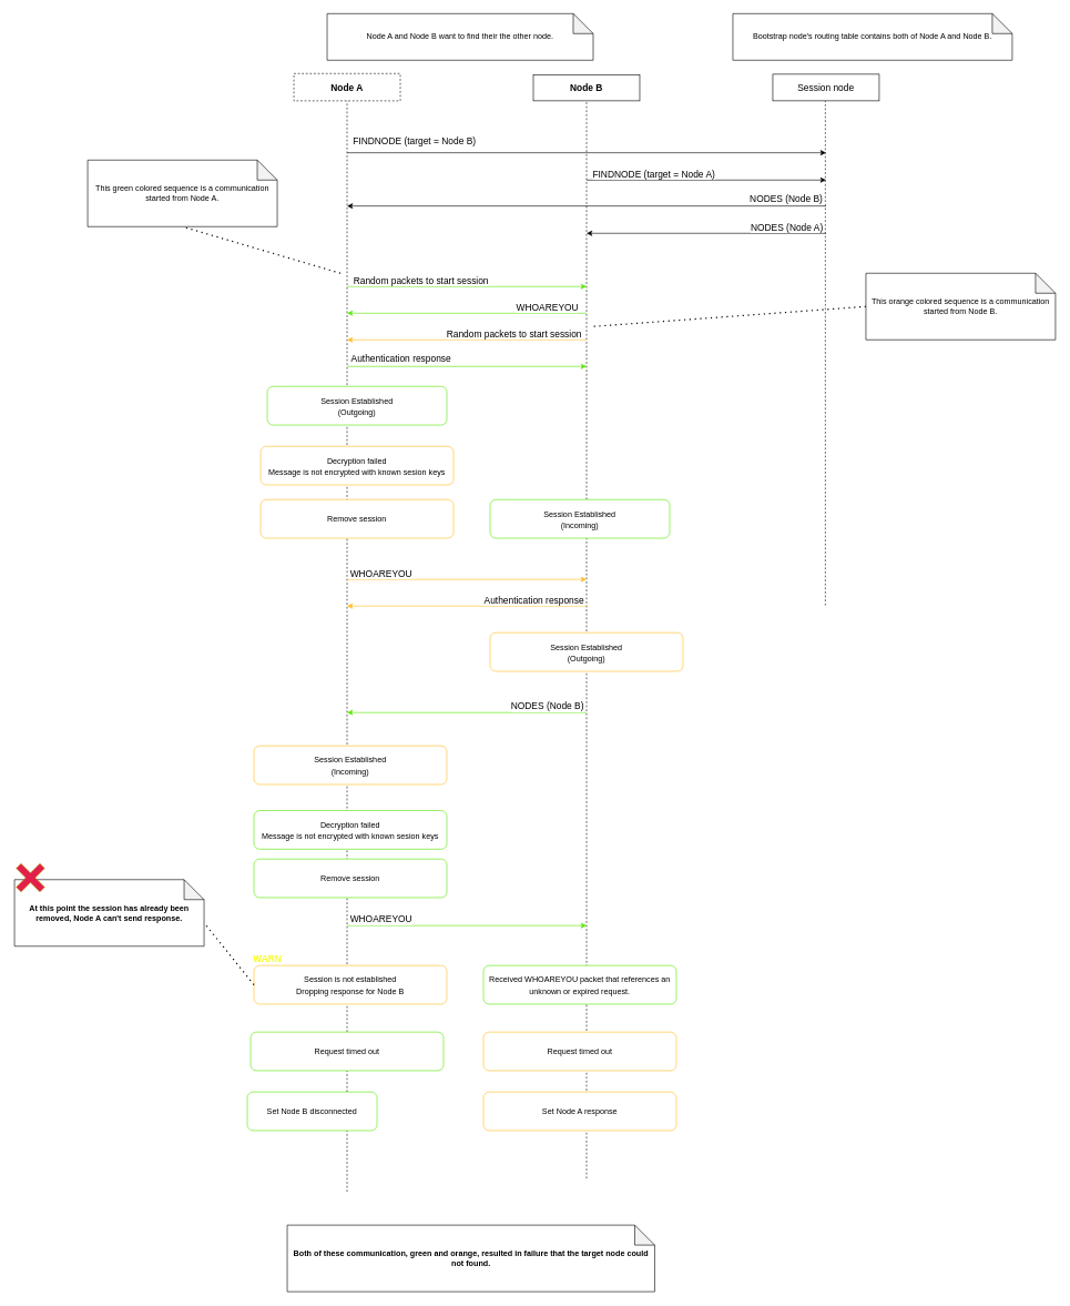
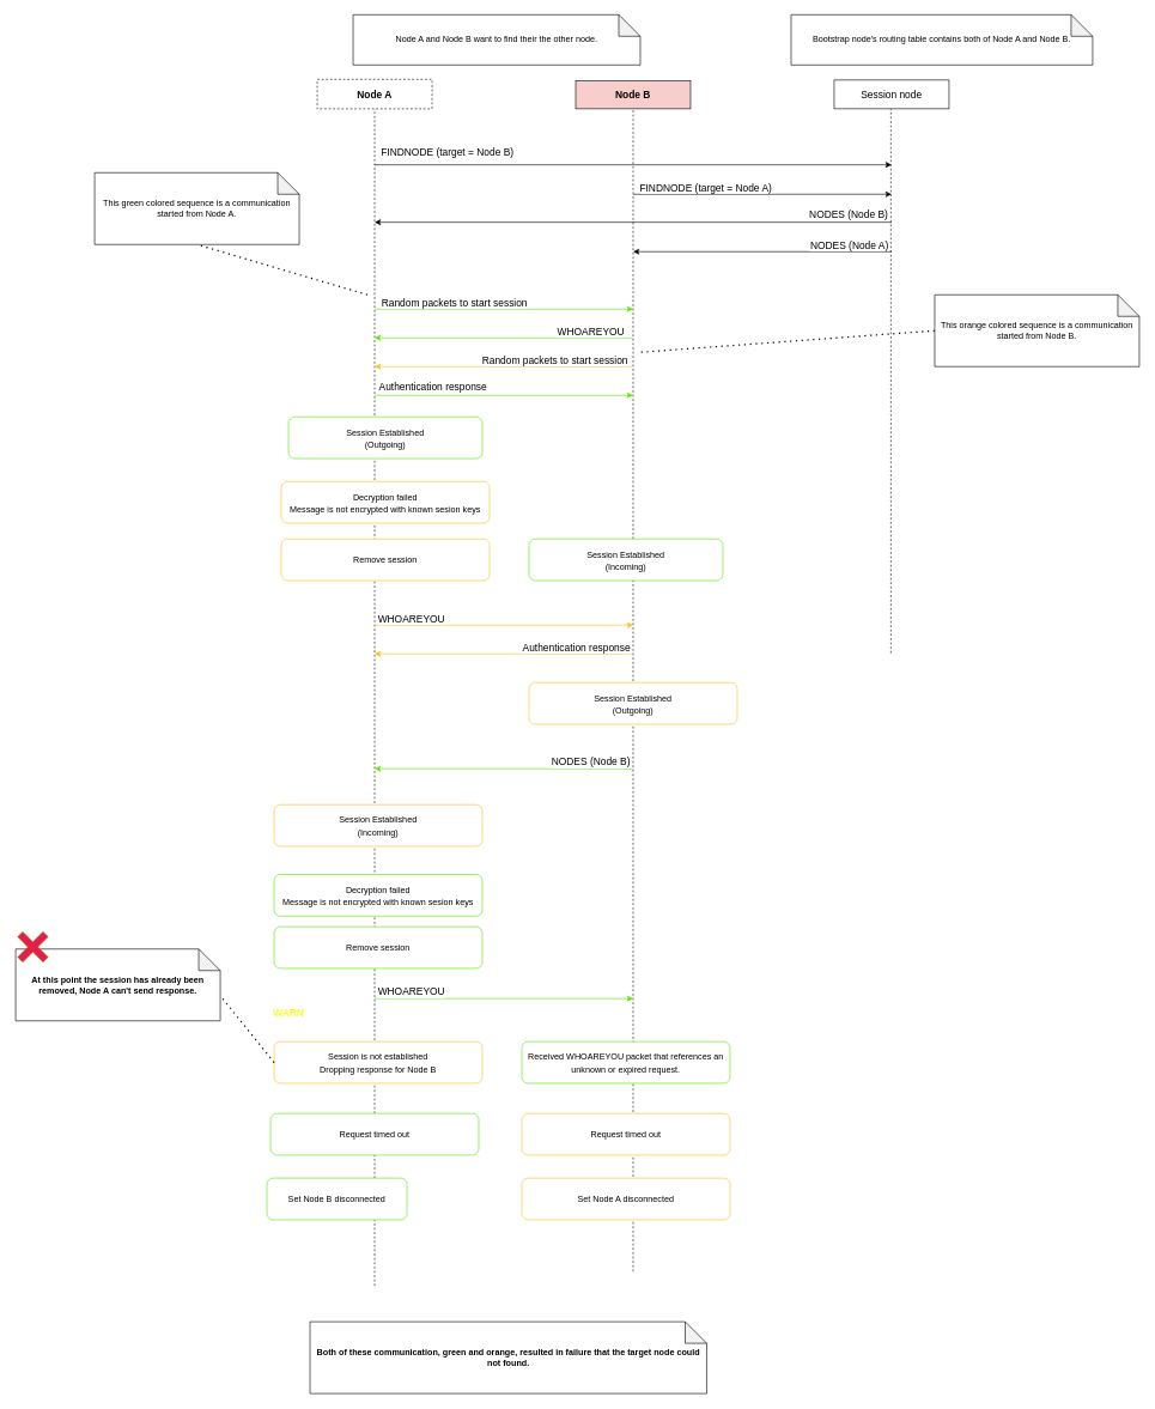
- <mxCell id="3" value="Node B" style="rounded=0;whiteSpace=wrap;html=1;fontSize=14;fontStyle=1" parent="1" vertex="1"><mxGeometry x="801" y="112" width="160" height="39" as="geometry" /></mxCell>
+ <mxCell id="3" value="Node B" style="rounded=0;whiteSpace=wrap;html=1;fontSize=14;fontStyle=1;fillColor=#f8cecc;" parent="1" vertex="1"><mxGeometry x="801" y="112" width="160" height="39" as="geometry" /></mxCell>
- <mxCell id="42" value="WARN" style="text;html=1;align=center;verticalAlign=middle;resizable=0;points=[];autosize=1;strokeColor=none;fillColor=none;fontSize=14;fontColor=#F7FF19;fontStyle=1" vertex="1" parent="1"><mxGeometry x="371" y="1430" width="60" height="20" as="geometry" /></mxCell>
+ <mxCell id="42" value="WARN" style="text;html=1;align=center;verticalAlign=middle;resizable=0;points=[];autosize=1;strokeColor=none;fillColor=none;fontSize=14;fontColor=#F7FF19;fontStyle=1" vertex="1" parent="1"><mxGeometry x="371" y="1400" width="60" height="20" as="geometry" /></mxCell>
- <mxCell id="50" value="&lt;span style=&quot;font-size: 12px&quot;&gt;Set Node A response&lt;br&gt;&lt;/span&gt;" style="rounded=1;whiteSpace=wrap;html=1;fontSize=14;strokeColor=#FFBC21;" vertex="1" parent="1"><mxGeometry x="726" y="1640" width="290" height="58" as="geometry" /></mxCell>
+ <mxCell id="50" value="&lt;span style=&quot;font-size: 12px&quot;&gt;Set Node A disconnected&lt;br&gt;&lt;/span&gt;" style="rounded=1;whiteSpace=wrap;html=1;fontSize=14;strokeColor=#FFBC21;" vertex="1" parent="1"><mxGeometry x="726" y="1640" width="290" height="58" as="geometry" /></mxCell>
